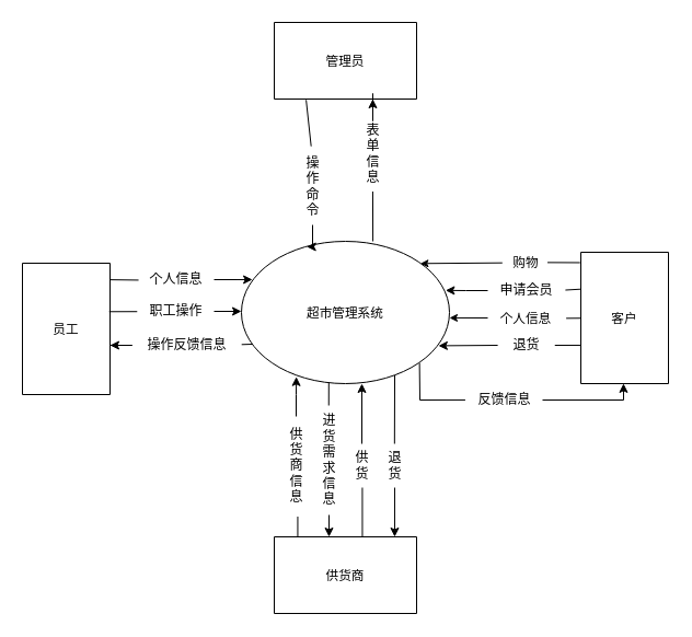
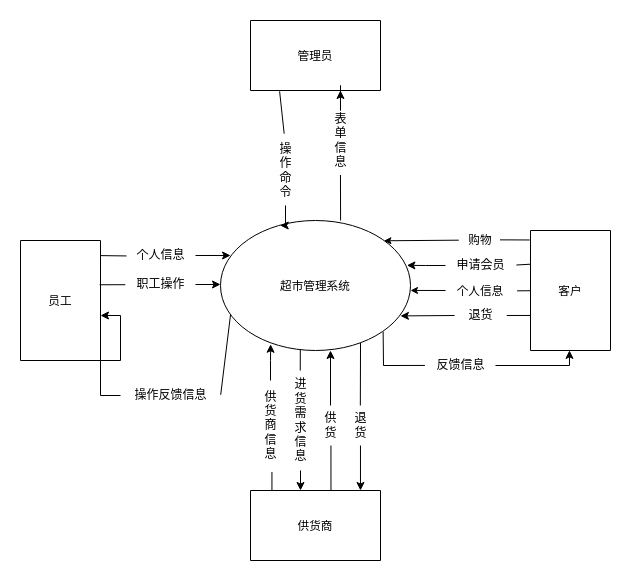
- <mxCell id="29" value="操作反馈信息" style="text;html=1;align=center;verticalAlign=middle;resizable=0;points=[];autosize=1;strokeColor=none;fillColor=none;" parent="1" vertex="1"><mxGeometry x="120" y="300" width="100" height="30" as="geometry" /></mxCell>
+ <mxCell id="29" value="操作反馈信息" style="text;html=1;align=center;verticalAlign=middle;resizable=0;points=[];autosize=1;strokeColor=none;fillColor=none;" parent="1" vertex="1"><mxGeometry x="120" y="380" width="100" height="30" as="geometry" /></mxCell>
